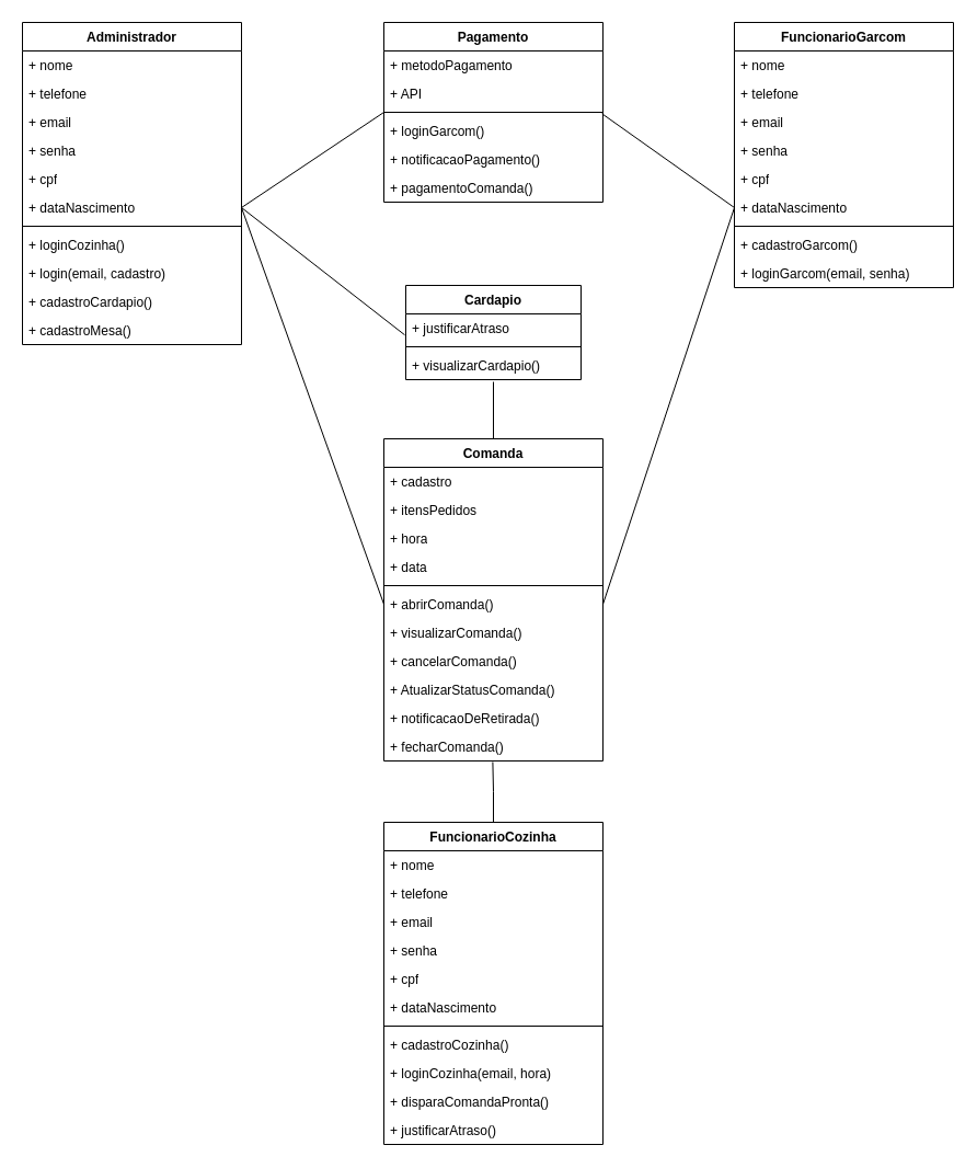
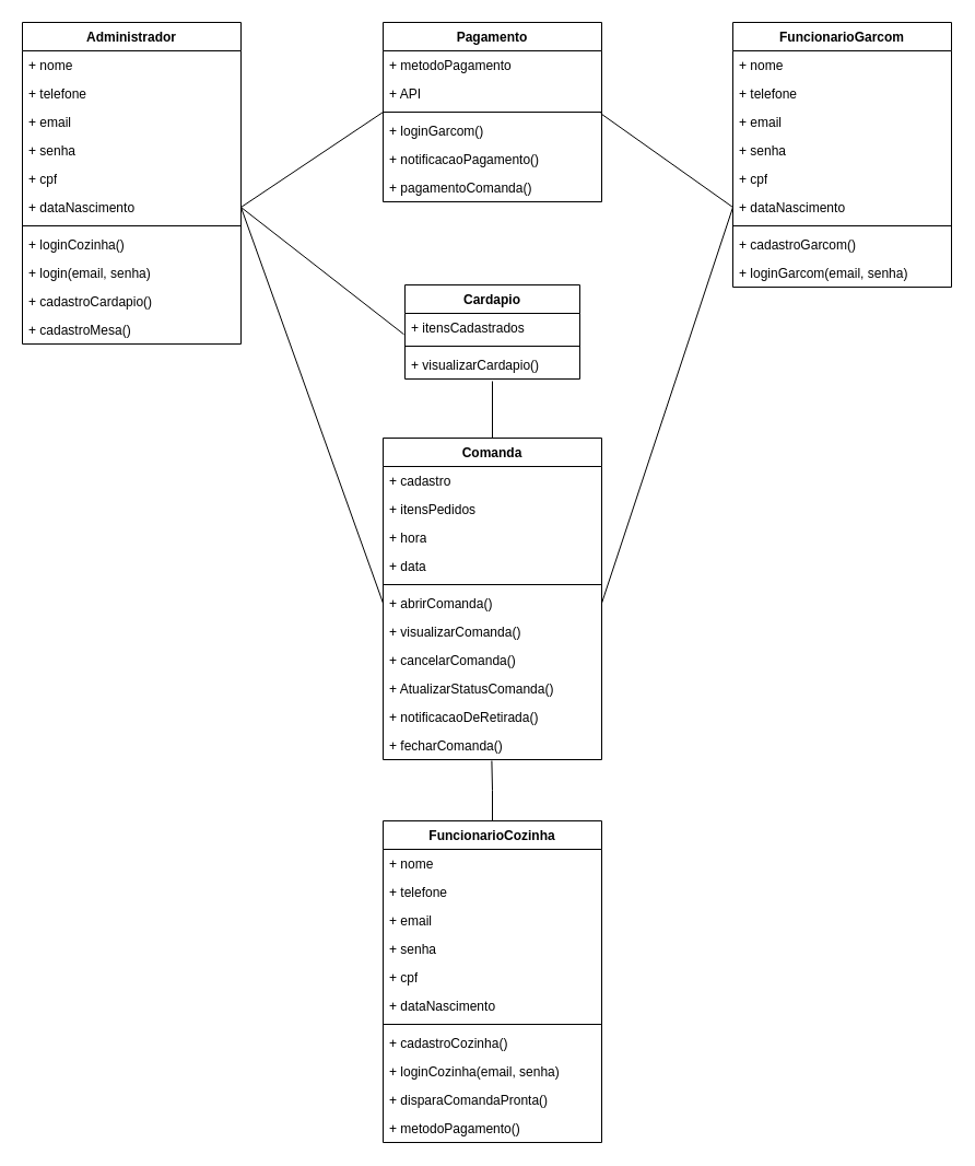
- <mxCell id="11" value="+ login(email, cadastro)" style="text;strokeColor=none;fillColor=none;align=left;verticalAlign=top;spacingLeft=4;spacingRight=4;overflow=hidden;rotatable=0;points=[[0,0.5],[1,0.5]];portConstraint=eastwest;whiteSpace=wrap;html=1;" parent="2" vertex="1"><mxGeometry y="216" width="200" height="26" as="geometry" /></mxCell>
+ <mxCell id="11" value="+ login(email, senha)" style="text;strokeColor=none;fillColor=none;align=left;verticalAlign=top;spacingLeft=4;spacingRight=4;overflow=hidden;rotatable=0;points=[[0,0.5],[1,0.5]];portConstraint=eastwest;whiteSpace=wrap;html=1;" parent="2" vertex="1"><mxGeometry y="216" width="200" height="26" as="geometry" /></mxCell>
- <mxCell id="56" value="+ justificarAtraso&amp;nbsp;" style="text;strokeColor=none;fillColor=none;align=left;verticalAlign=top;spacingLeft=4;spacingRight=4;overflow=hidden;rotatable=0;points=[[0,0.5],[1,0.5]];portConstraint=eastwest;whiteSpace=wrap;html=1;" parent="55" vertex="1"><mxGeometry y="26" width="160" height="26" as="geometry" /></mxCell>
+ <mxCell id="56" value="+ itensCadastrados&amp;nbsp;" style="text;strokeColor=none;fillColor=none;align=left;verticalAlign=top;spacingLeft=4;spacingRight=4;overflow=hidden;rotatable=0;points=[[0,0.5],[1,0.5]];portConstraint=eastwest;whiteSpace=wrap;html=1;" parent="55" vertex="1"><mxGeometry y="26" width="160" height="26" as="geometry" /></mxCell>
- <mxCell id="52" value="+ loginCozinha(email, hora)" style="text;strokeColor=none;fillColor=none;align=left;verticalAlign=top;spacingLeft=4;spacingRight=4;overflow=hidden;rotatable=0;points=[[0,0.5],[1,0.5]];portConstraint=eastwest;whiteSpace=wrap;html=1;" parent="43" vertex="1"><mxGeometry y="216" width="200" height="26" as="geometry" /></mxCell>
+ <mxCell id="52" value="+ loginCozinha(email, senha)" style="text;strokeColor=none;fillColor=none;align=left;verticalAlign=top;spacingLeft=4;spacingRight=4;overflow=hidden;rotatable=0;points=[[0,0.5],[1,0.5]];portConstraint=eastwest;whiteSpace=wrap;html=1;" parent="43" vertex="1"><mxGeometry y="216" width="200" height="26" as="geometry" /></mxCell>
- <mxCell id="54" value="+ justificarAtraso()" style="text;strokeColor=none;fillColor=none;align=left;verticalAlign=top;spacingLeft=4;spacingRight=4;overflow=hidden;rotatable=0;points=[[0,0.5],[1,0.5]];portConstraint=eastwest;whiteSpace=wrap;html=1;" parent="43" vertex="1"><mxGeometry y="268" width="200" height="26" as="geometry" /></mxCell>
+ <mxCell id="54" value="+ metodoPagamento()" style="text;strokeColor=none;fillColor=none;align=left;verticalAlign=top;spacingLeft=4;spacingRight=4;overflow=hidden;rotatable=0;points=[[0,0.5],[1,0.5]];portConstraint=eastwest;whiteSpace=wrap;html=1;" parent="43" vertex="1"><mxGeometry y="268" width="200" height="26" as="geometry" /></mxCell>
